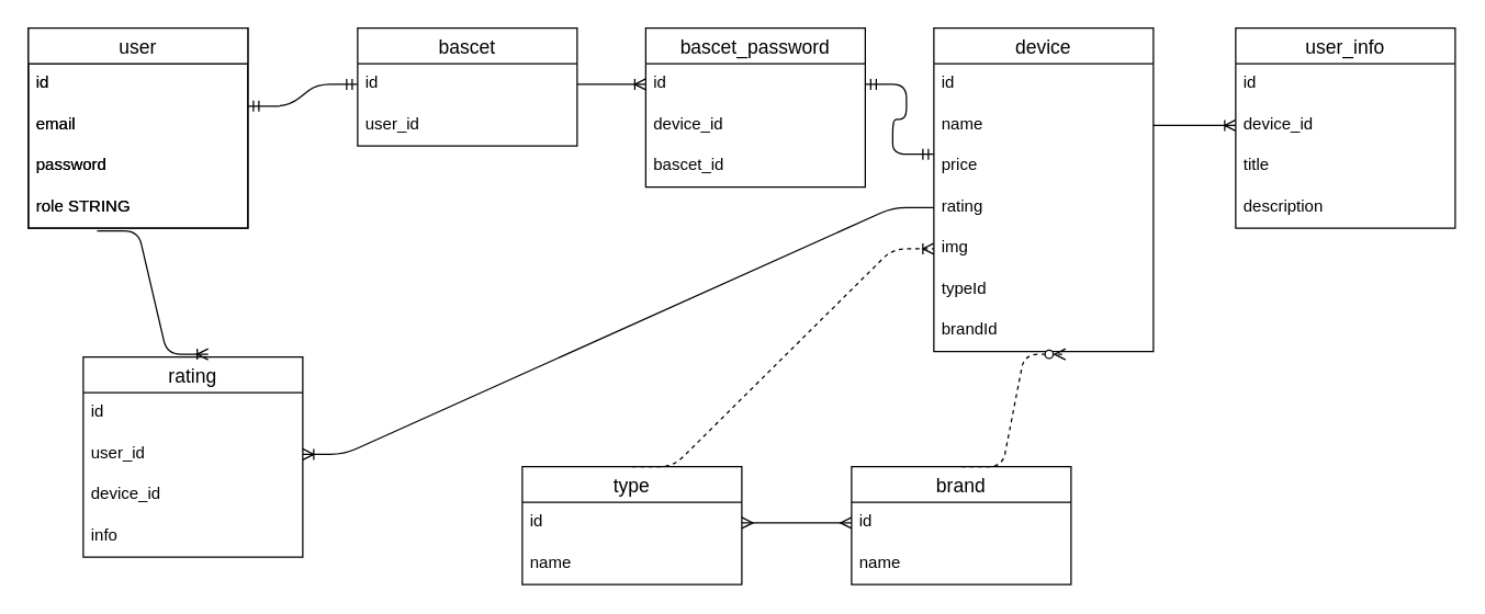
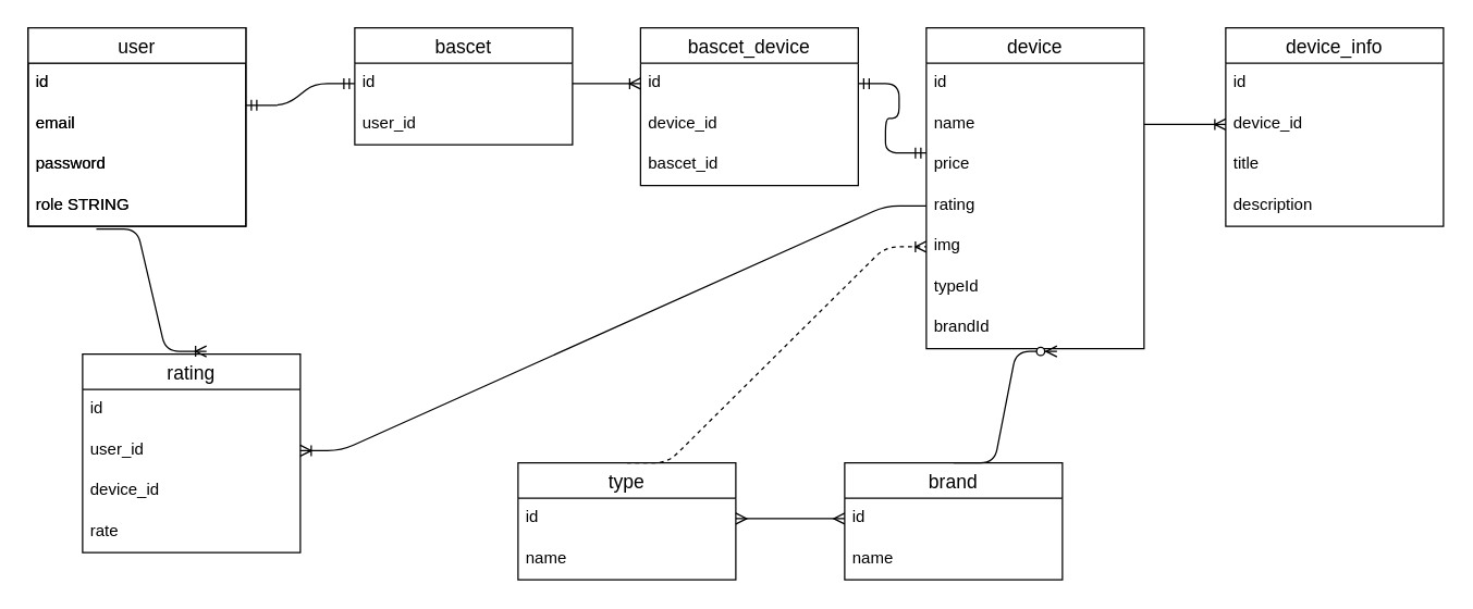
- <mxCell id="39" value="bascet_password" style="swimlane;fontStyle=0;childLayout=stackLayout;horizontal=1;startSize=26;horizontalStack=0;resizeParent=1;resizeParentMax=0;resizeLast=0;collapsible=1;marginBottom=0;align=center;fontSize=14;" vertex="1" parent="1"><mxGeometry x="470" y="20" width="160" height="116" as="geometry" /></mxCell>
+ <mxCell id="39" value="bascet_device" style="swimlane;fontStyle=0;childLayout=stackLayout;horizontal=1;startSize=26;horizontalStack=0;resizeParent=1;resizeParentMax=0;resizeLast=0;collapsible=1;marginBottom=0;align=center;fontSize=14;" vertex="1" parent="1"><mxGeometry x="470" y="20" width="160" height="116" as="geometry" /></mxCell>
- <mxCell id="33" value="user_info" style="swimlane;fontStyle=0;childLayout=stackLayout;horizontal=1;startSize=26;horizontalStack=0;resizeParent=1;resizeParentMax=0;resizeLast=0;collapsible=1;marginBottom=0;align=center;fontSize=14;" vertex="1" parent="1"><mxGeometry x="900" y="20" width="160" height="146" as="geometry" /></mxCell>
+ <mxCell id="33" value="device_info" style="swimlane;fontStyle=0;childLayout=stackLayout;horizontal=1;startSize=26;horizontalStack=0;resizeParent=1;resizeParentMax=0;resizeLast=0;collapsible=1;marginBottom=0;align=center;fontSize=14;" vertex="1" parent="1"><mxGeometry x="900" y="20" width="160" height="146" as="geometry" /></mxCell>
- <mxCell id="30" value="" style="edgeStyle=entityRelationEdgeStyle;fontSize=12;html=1;endArrow=ERzeroToMany;endFill=1;exitX=0.5;exitY=0;exitDx=0;exitDy=0;entryX=0.6;entryY=1.067;entryDx=0;entryDy=0;entryPerimeter=0;dashed=1;" edge="1" parent="1" source="27" target="23"><mxGeometry width="100" height="100" relative="1" as="geometry"><mxPoint x="600" y="356" as="sourcePoint" /><mxPoint x="700" y="256" as="targetPoint" /></mxGeometry></mxCell>
+ <mxCell id="30" value="" style="edgeStyle=entityRelationEdgeStyle;fontSize=12;html=1;endArrow=ERzeroToMany;endFill=1;exitX=0.5;exitY=0;exitDx=0;exitDy=0;entryX=0.6;entryY=1.067;entryDx=0;entryDy=0;entryPerimeter=0;" edge="1" parent="1" source="27" target="23"><mxGeometry width="100" height="100" relative="1" as="geometry"><mxPoint x="600" y="356" as="sourcePoint" /><mxPoint x="700" y="256" as="targetPoint" /></mxGeometry></mxCell>
- <mxCell id="49" value="info" style="text;strokeColor=none;fillColor=none;spacingLeft=4;spacingRight=4;overflow=hidden;rotatable=0;points=[[0,0.5],[1,0.5]];portConstraint=eastwest;fontSize=12;" vertex="1" parent="45"><mxGeometry y="116" width="160" height="30" as="geometry" /></mxCell>
+ <mxCell id="49" value="rate" style="text;strokeColor=none;fillColor=none;spacingLeft=4;spacingRight=4;overflow=hidden;rotatable=0;points=[[0,0.5],[1,0.5]];portConstraint=eastwest;fontSize=12;" vertex="1" parent="45"><mxGeometry y="116" width="160" height="30" as="geometry" /></mxCell>
